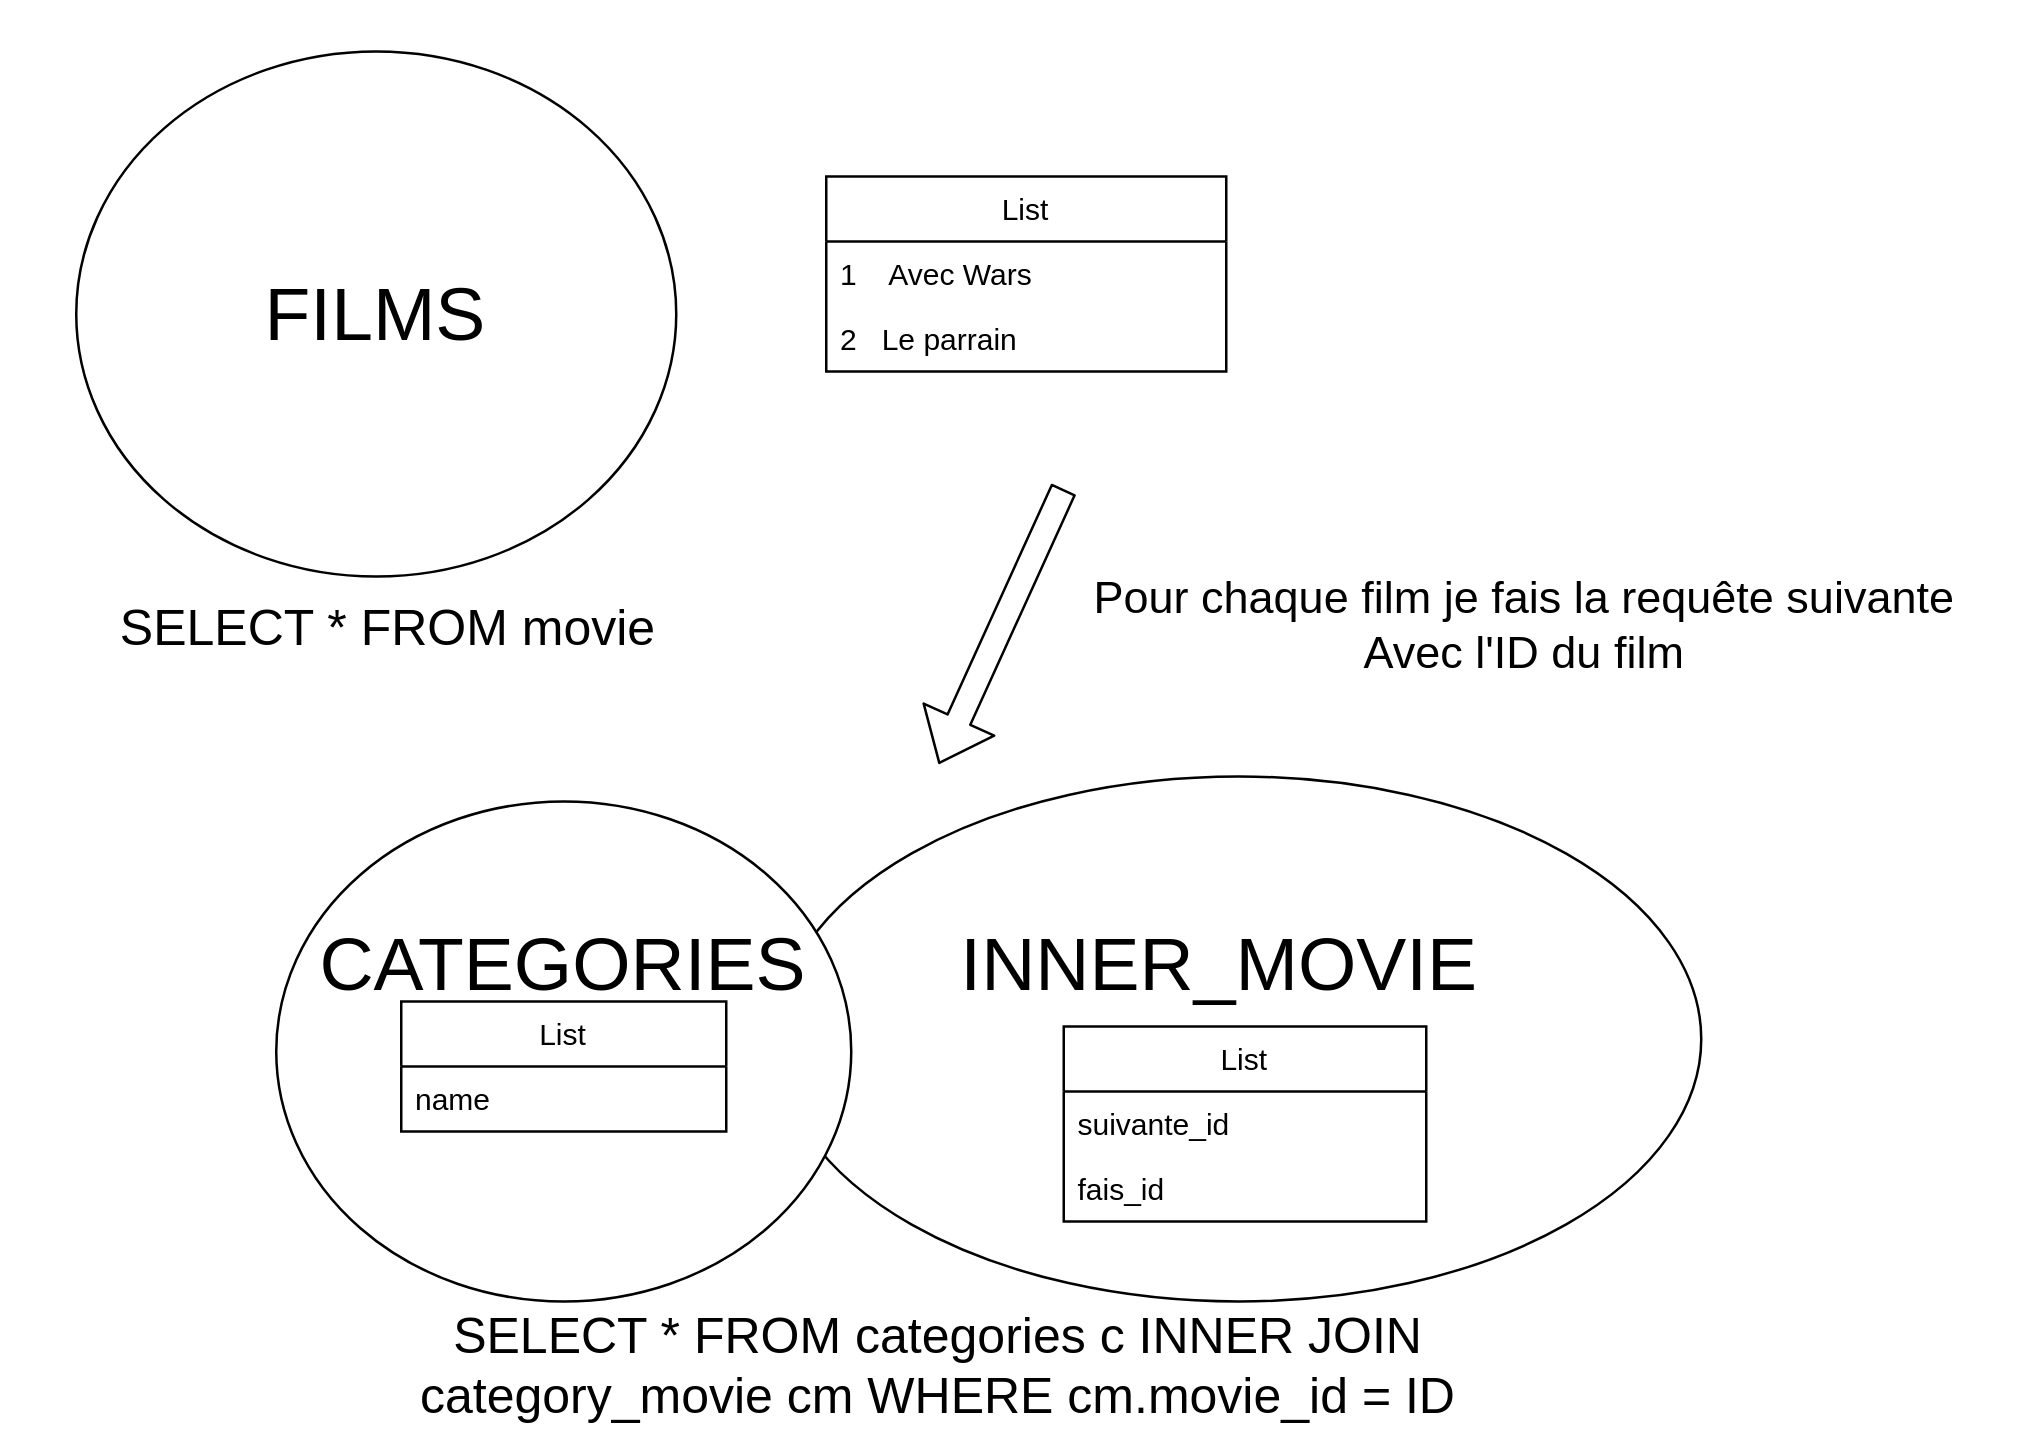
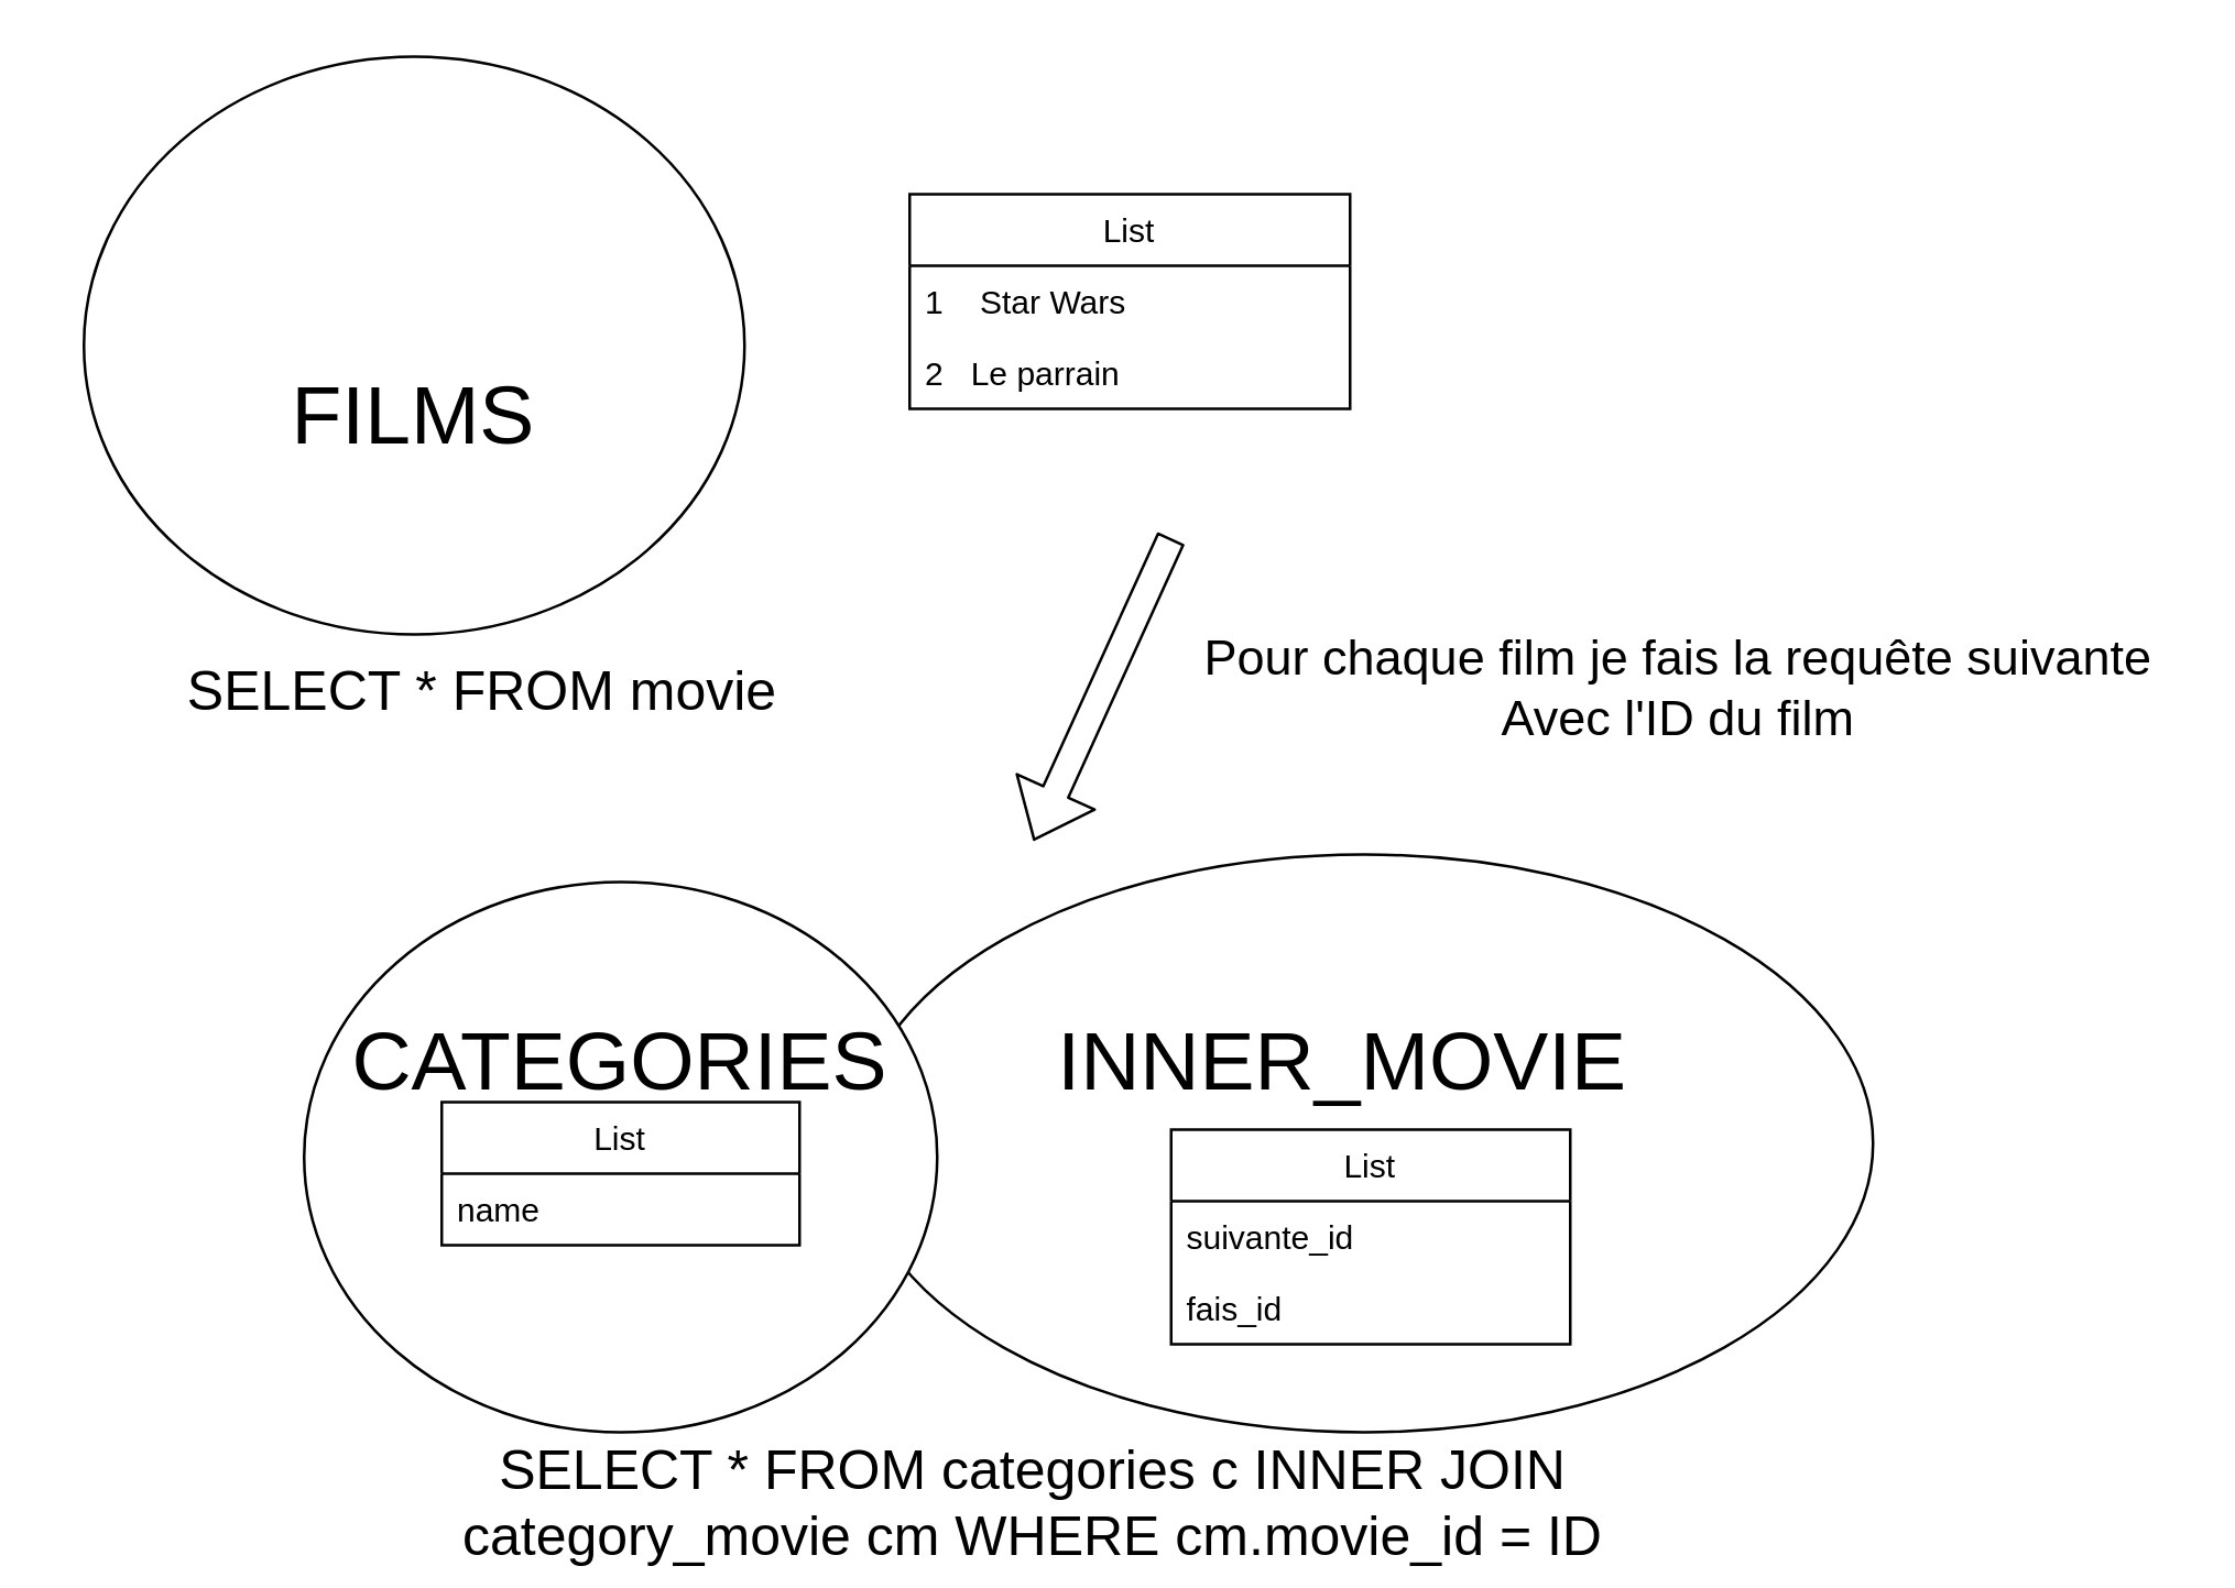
- <mxCell id="6" value="1    Avec Wars" style="text;strokeColor=none;fillColor=none;align=left;verticalAlign=top;spacingLeft=4;spacingRight=4;overflow=hidden;rotatable=0;points=[[0,0.5],[1,0.5]];portConstraint=eastwest;" vertex="1" parent="5"><mxGeometry y="26" width="160" height="26" as="geometry" /></mxCell>
+ <mxCell id="6" value="1    Star Wars" style="text;strokeColor=none;fillColor=none;align=left;verticalAlign=top;spacingLeft=4;spacingRight=4;overflow=hidden;rotatable=0;points=[[0,0.5],[1,0.5]];portConstraint=eastwest;" vertex="1" parent="5"><mxGeometry y="26" width="160" height="26" as="geometry" /></mxCell>
- <mxCell id="4" value="&lt;font style=&quot;font-size: 30px&quot;&gt;FILMS&lt;/font&gt;" style="text;html=1;strokeColor=none;fillColor=none;align=center;verticalAlign=middle;whiteSpace=wrap;rounded=0;" vertex="1" parent="1"><mxGeometry x="100" y="90" width="100" height="70" as="geometry" /></mxCell>
+ <mxCell id="4" value="&lt;font style=&quot;font-size: 30px&quot;&gt;FILMS&lt;/font&gt;" style="text;html=1;strokeColor=none;fillColor=none;align=center;verticalAlign=middle;whiteSpace=wrap;rounded=0;" vertex="1" parent="1"><mxGeometry x="100" y="115" width="100" height="70" as="geometry" /></mxCell>
- <mxCell id="10" value="&lt;font style=&quot;font-size: 20px&quot;&gt;SELECT * FROM movie&lt;/font&gt;" style="text;html=1;strokeColor=none;fillColor=none;align=center;verticalAlign=middle;whiteSpace=wrap;rounded=0;" vertex="1" parent="1"><mxGeometry x="20" y="240" width="270" height="20" as="geometry" /></mxCell>
+ <mxCell id="10" value="&lt;font style=&quot;font-size: 20px&quot;&gt;SELECT * FROM movie&lt;/font&gt;" style="text;html=1;strokeColor=none;fillColor=none;align=center;verticalAlign=middle;whiteSpace=wrap;rounded=0;" vertex="1" parent="1"><mxGeometry x="40" y="240" width="270" height="20" as="geometry" /></mxCell>
